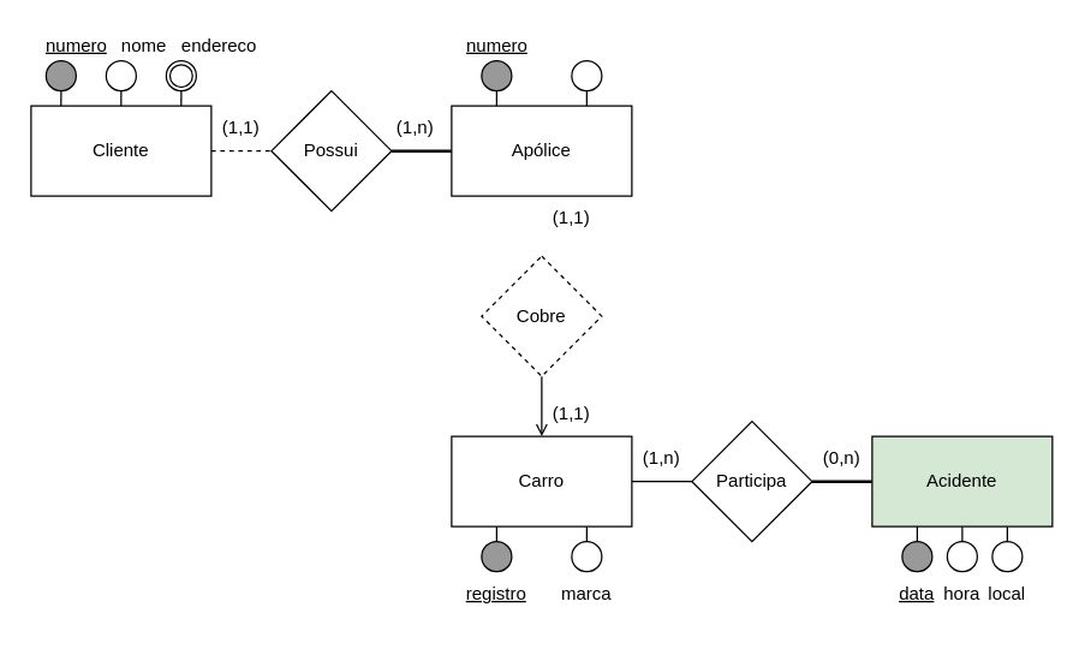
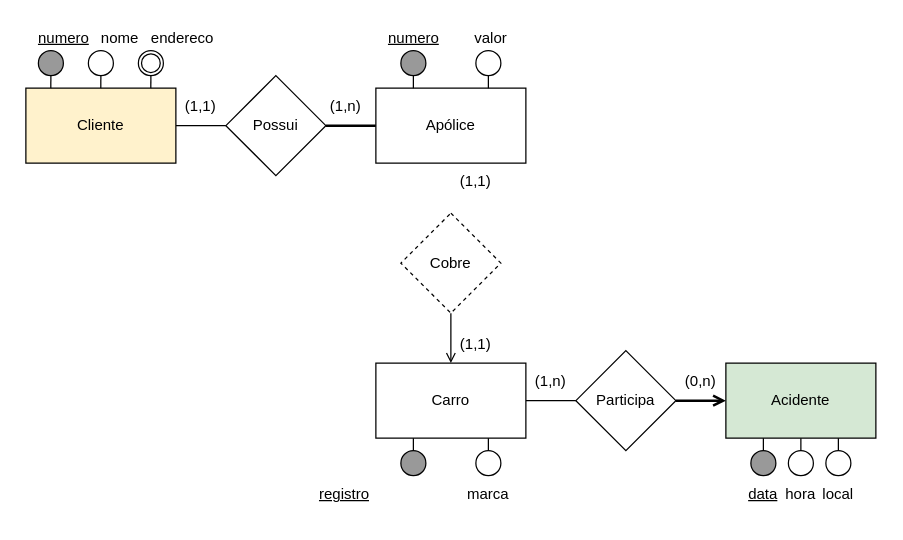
+ <mxCell id="35" value="&amp;nbsp;valor" style="text;html=1;align=center;verticalAlign=middle;resizable=0;points=[];autosize=1;strokeColor=none;fillColor=none;" parent="1" vertex="1"><mxGeometry x="370" y="20" width="40" height="20" as="geometry" /></mxCell>
- <mxCell id="3" value="Cliente" style="rounded=0;whiteSpace=wrap;html=1;" parent="1" vertex="1"><mxGeometry x="20" y="70" width="120" height="60" as="geometry" /></mxCell>
+ <mxCell id="3" value="Cliente" style="rounded=0;whiteSpace=wrap;html=1;fillColor=#fff2cc;" parent="1" vertex="1"><mxGeometry x="20" y="70" width="120" height="60" as="geometry" /></mxCell>
- <mxCell id="2" value="" style="edgeStyle=orthogonalEdgeStyle;rounded=0;orthogonalLoop=1;jettySize=auto;html=1;endArrow=none;endFill=0;dashed=1;" parent="1" source="3" target="5" edge="1"><mxGeometry relative="1" as="geometry" /></mxCell>
+ <mxCell id="2" value="" style="edgeStyle=orthogonalEdgeStyle;rounded=0;orthogonalLoop=1;jettySize=auto;html=1;endArrow=none;endFill=0;" parent="1" source="3" target="5" edge="1"><mxGeometry relative="1" as="geometry" /></mxCell>
- <mxCell id="11" value="" style="edgeStyle=orthogonalEdgeStyle;rounded=0;orthogonalLoop=1;jettySize=auto;html=1;endArrow=none;endFill=0;strokeColor=#000000;fillColor=#f8cecc;strokeWidth=2;" parent="1" source="12" target="13" edge="1"><mxGeometry relative="1" as="geometry" /></mxCell>
+ <mxCell id="11" value="" style="edgeStyle=orthogonalEdgeStyle;rounded=0;orthogonalLoop=1;jettySize=auto;html=1;endArrow=open;endFill=0;strokeColor=#000000;fillColor=#f8cecc;strokeWidth=2;" parent="1" source="12" target="13" edge="1"><mxGeometry relative="1" as="geometry" /></mxCell>
- <mxCell id="40" value="&lt;u&gt;registro&lt;/u&gt;" style="text;html=1;strokeColor=none;fillColor=none;align=center;verticalAlign=middle;whiteSpace=wrap;rounded=0;" parent="1" vertex="1"><mxGeometry x="300" y="380" width="60" height="30" as="geometry" /></mxCell>
+ <mxCell id="40" value="&lt;u&gt;registro&lt;/u&gt;" style="text;html=1;strokeColor=none;fillColor=none;align=center;verticalAlign=middle;whiteSpace=wrap;rounded=0;" parent="1" vertex="1"><mxGeometry x="245" y="380" width="60" height="30" as="geometry" /></mxCell>
